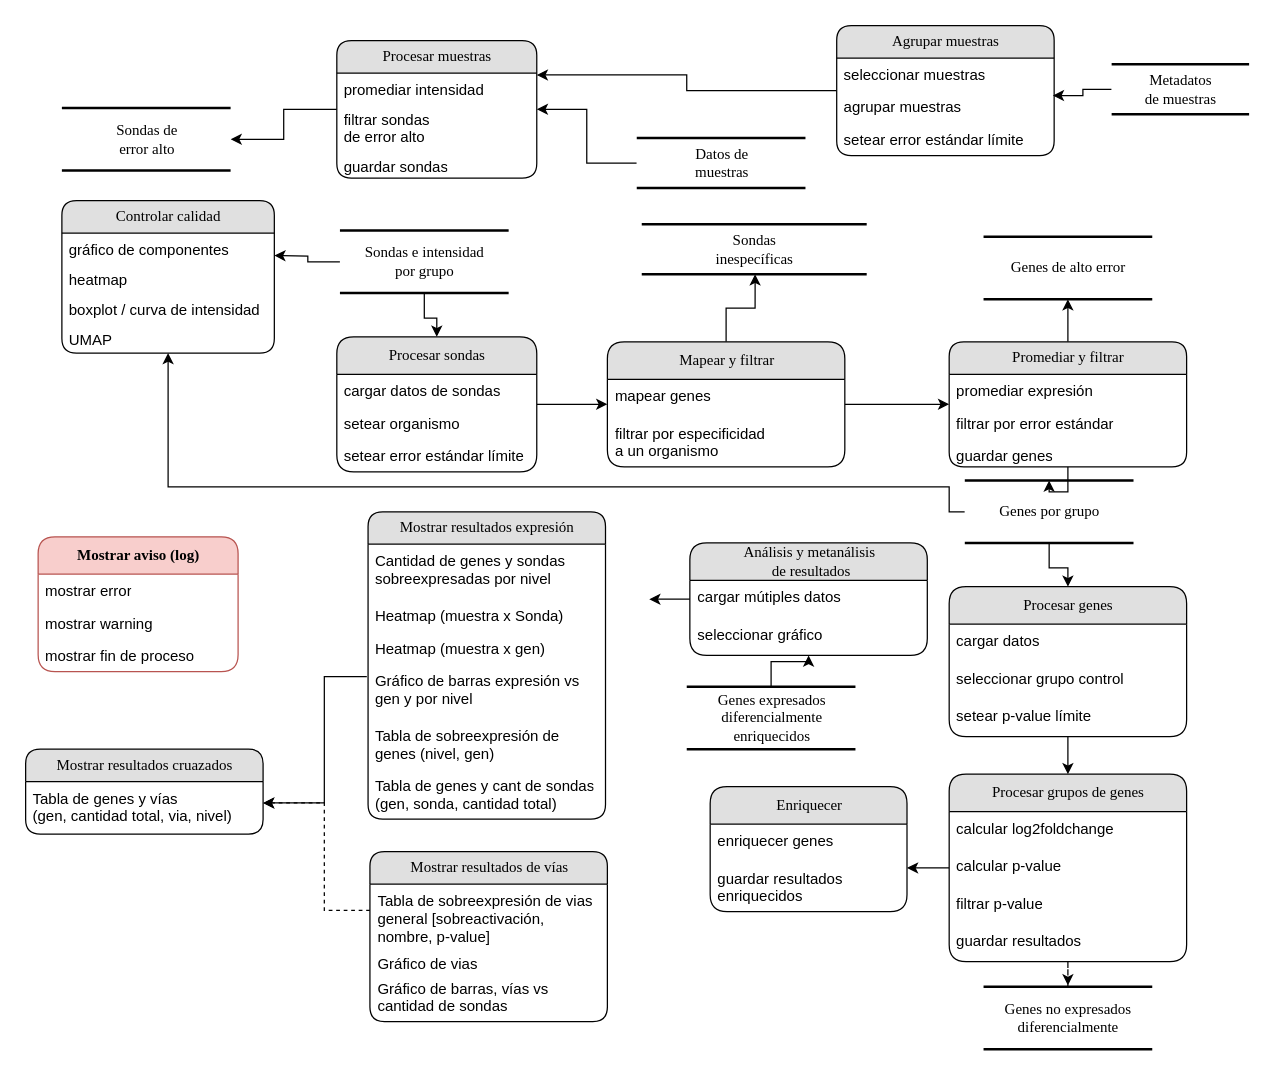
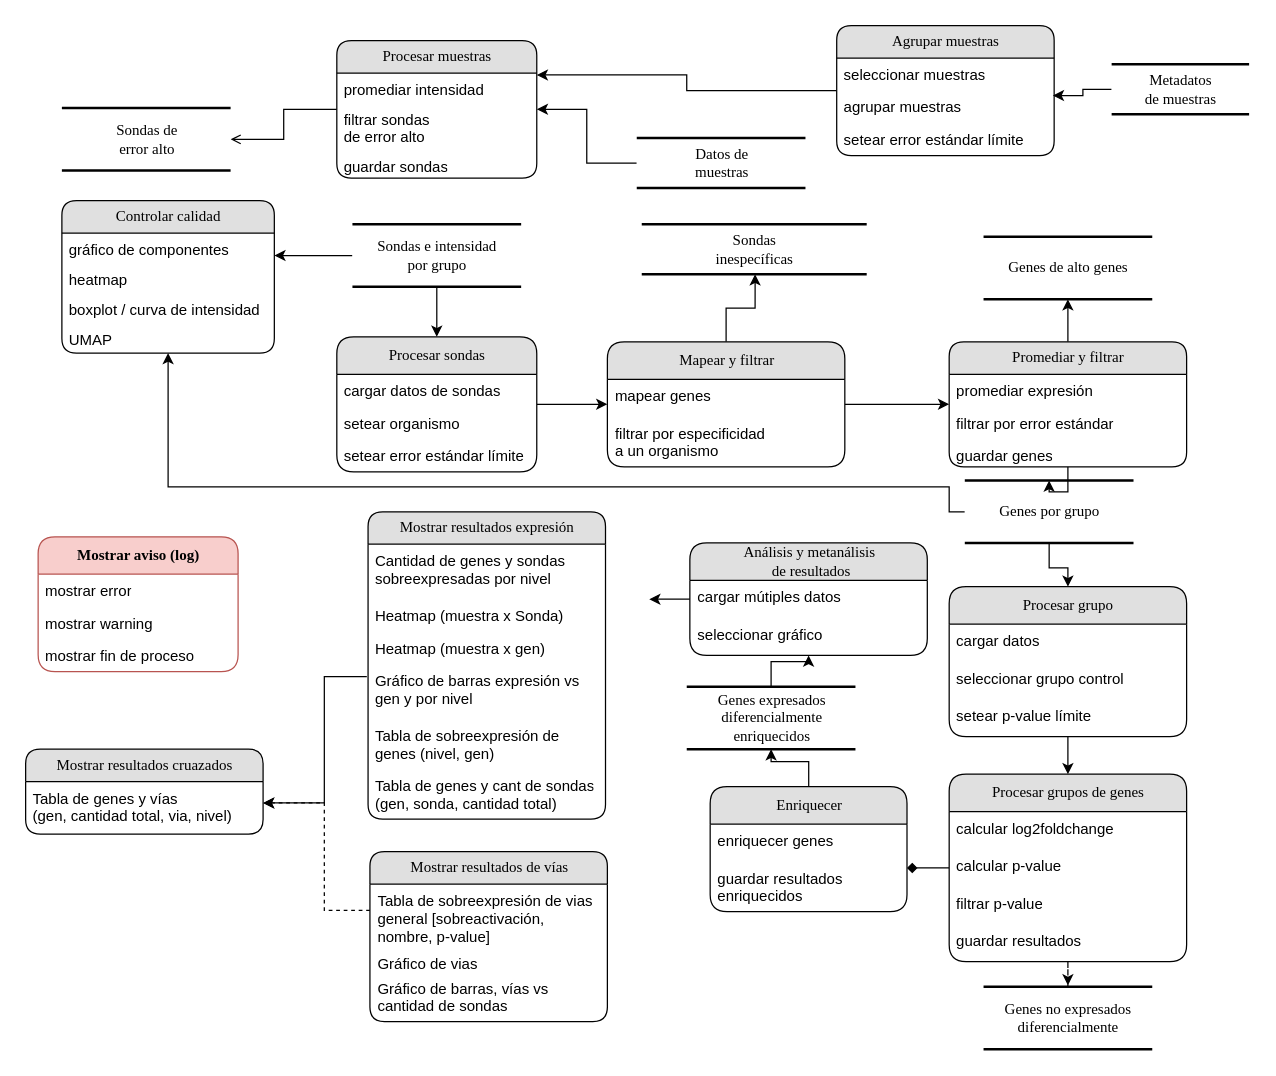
- <mxCell id="58" style="edgeStyle=orthogonalEdgeStyle;rounded=0;orthogonalLoop=1;jettySize=auto;html=1;" edge="1" parent="1" source="59" target="63"><mxGeometry relative="1" as="geometry" /></mxCell>
+ <mxCell id="58" style="edgeStyle=orthogonalEdgeStyle;rounded=0;orthogonalLoop=1;jettySize=auto;html=1;endArrow=open;" edge="1" parent="1" source="59" target="63"><mxGeometry relative="1" as="geometry" /></mxCell>
- <mxCell id="14" value="Sondas e intensidad &lt;br&gt;por grupo" style="html=1;rounded=0;shadow=0;comic=0;labelBackgroundColor=none;strokeWidth=2;fontFamily=Verdana;fontSize=12;align=center;shape=mxgraph.ios7ui.horLines;" vertex="1" parent="1"><mxGeometry x="271.5" y="184" width="135" height="50" as="geometry" /></mxCell>
+ <mxCell id="14" value="Sondas e intensidad &lt;br&gt;por grupo" style="html=1;rounded=0;shadow=0;comic=0;labelBackgroundColor=none;strokeWidth=2;fontFamily=Verdana;fontSize=12;align=center;shape=mxgraph.ios7ui.horLines;" vertex="1" parent="1"><mxGeometry x="281.5" y="179" width="135" height="50" as="geometry" /></mxCell>
- <mxCell id="71" value="Genes de alto error" style="html=1;rounded=0;shadow=0;comic=0;labelBackgroundColor=none;strokeWidth=2;fontFamily=Verdana;fontSize=12;align=center;shape=mxgraph.ios7ui.horLines;" vertex="1" parent="1"><mxGeometry x="786.5" y="189" width="135" height="50" as="geometry" /></mxCell>
+ <mxCell id="71" value="Genes de alto genes" style="html=1;rounded=0;shadow=0;comic=0;labelBackgroundColor=none;strokeWidth=2;fontFamily=Verdana;fontSize=12;align=center;shape=mxgraph.ios7ui.horLines;" vertex="1" parent="1"><mxGeometry x="786.5" y="189" width="135" height="50" as="geometry" /></mxCell>
- <mxCell id="41" value="Procesar genes" style="swimlane;html=1;fontStyle=0;childLayout=stackLayout;horizontal=1;startSize=30;fillColor=#e0e0e0;horizontalStack=0;resizeParent=1;resizeLast=0;collapsible=1;marginBottom=0;swimlaneFillColor=#ffffff;align=center;rounded=1;shadow=0;comic=0;labelBackgroundColor=none;strokeWidth=1;fontFamily=Verdana;fontSize=12" vertex="1" parent="1"><mxGeometry x="759" y="469" width="190" height="120" as="geometry"><mxRectangle x="560" y="340" width="150" height="40" as="alternateBounds" /></mxGeometry></mxCell>
+ <mxCell id="41" value="Procesar grupo" style="swimlane;html=1;fontStyle=0;childLayout=stackLayout;horizontal=1;startSize=30;fillColor=#e0e0e0;horizontalStack=0;resizeParent=1;resizeLast=0;collapsible=1;marginBottom=0;swimlaneFillColor=#ffffff;align=center;rounded=1;shadow=0;comic=0;labelBackgroundColor=none;strokeWidth=1;fontFamily=Verdana;fontSize=12" vertex="1" parent="1"><mxGeometry x="759" y="469" width="190" height="120" as="geometry"><mxRectangle x="560" y="340" width="150" height="40" as="alternateBounds" /></mxGeometry></mxCell>
+ <mxCell id="82" style="edgeStyle=orthogonalEdgeStyle;rounded=0;orthogonalLoop=1;jettySize=auto;html=1;" edge="1" parent="1" source="83" target="87"><mxGeometry relative="1" as="geometry" /></mxCell>
- <mxCell id="50" style="edgeStyle=orthogonalEdgeStyle;rounded=0;orthogonalLoop=1;jettySize=auto;html=1;" edge="1" parent="1" source="51" target="83"><mxGeometry relative="1" as="geometry"><Array as="points"><mxPoint x="739" y="694" /><mxPoint x="739" y="694" /></Array></mxGeometry></mxCell>
+ <mxCell id="50" style="edgeStyle=orthogonalEdgeStyle;rounded=0;orthogonalLoop=1;jettySize=auto;html=1;endArrow=diamond;" edge="1" parent="1" source="51" target="83"><mxGeometry relative="1" as="geometry"><Array as="points"><mxPoint x="739" y="694" /><mxPoint x="739" y="694" /></Array></mxGeometry></mxCell>
